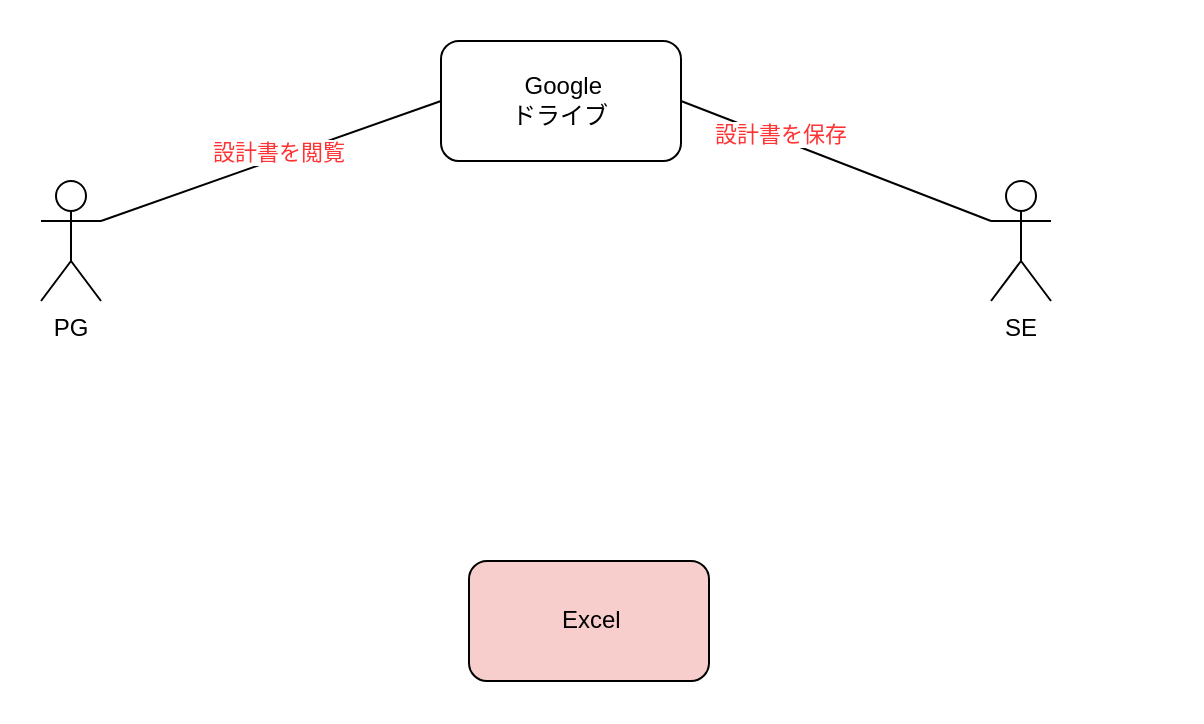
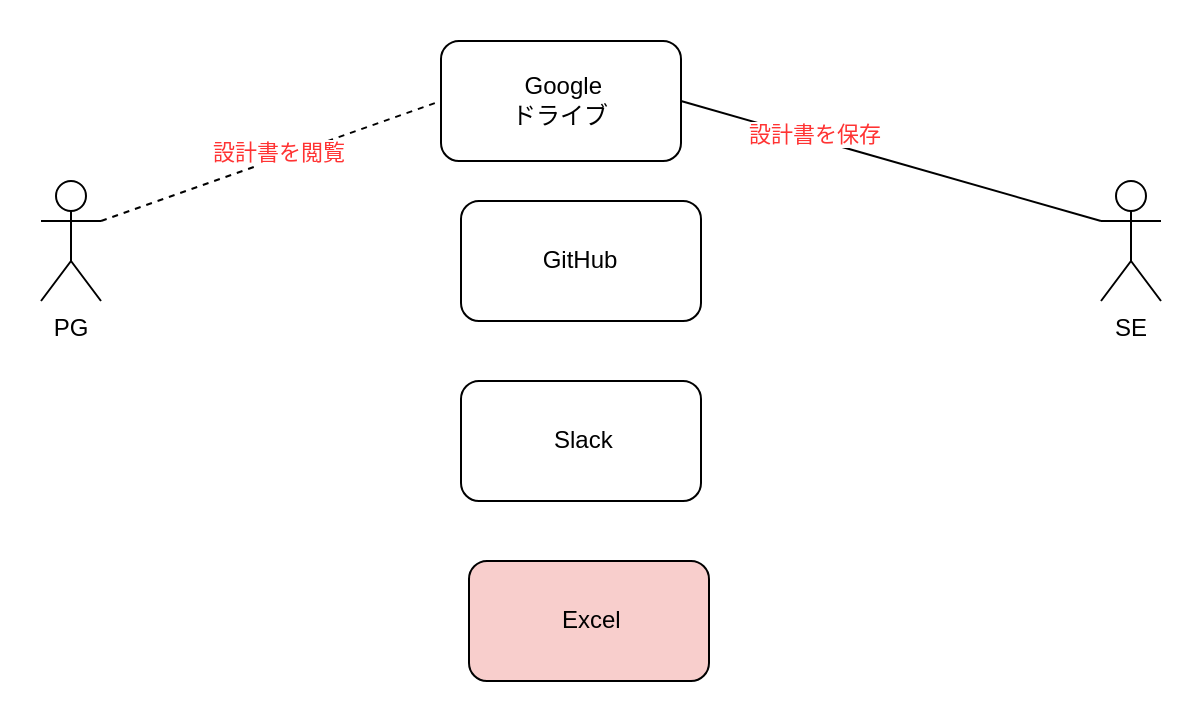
- <mxCell id="8" value="" style="endArrow=none;html=1;rounded=0;entryX=0;entryY=0.5;entryDx=0;entryDy=0;exitX=1;exitY=0.333;exitDx=0;exitDy=0;exitPerimeter=0;" edge="1" parent="1" source="2" target="5"><mxGeometry width="50" height="50" relative="1" as="geometry"><mxPoint x="270" y="280" as="sourcePoint" /><mxPoint x="320" y="230" as="targetPoint" /></mxGeometry></mxCell>
+ <mxCell id="8" value="" style="endArrow=none;html=1;rounded=0;entryX=0;entryY=0.5;entryDx=0;entryDy=0;exitX=1;exitY=0.333;exitDx=0;exitDy=0;exitPerimeter=0;dashed=1;" edge="1" parent="1" source="2" target="5"><mxGeometry width="50" height="50" relative="1" as="geometry"><mxPoint x="270" y="280" as="sourcePoint" /><mxPoint x="320" y="230" as="targetPoint" /></mxGeometry></mxCell>
- <mxCell id="3" value="SE" style="shape=umlActor;verticalLabelPosition=bottom;verticalAlign=top;html=1;outlineConnect=0;" vertex="1" parent="1"><mxGeometry x="495" y="90" width="30" height="60" as="geometry" /></mxCell>
+ <mxCell id="3" value="SE" style="shape=umlActor;verticalLabelPosition=bottom;verticalAlign=top;html=1;outlineConnect=0;" vertex="1" parent="1"><mxGeometry x="550" y="90" width="30" height="60" as="geometry" /></mxCell>
+ <mxCell id="4" value="GitHub" style="rounded=1;whiteSpace=wrap;html=1;" vertex="1" parent="1"><mxGeometry x="230" y="100" width="120" height="60" as="geometry" /></mxCell>
+ <mxCell id="6" value="&amp;nbsp;Slack" style="rounded=1;whiteSpace=wrap;html=1;" vertex="1" parent="1"><mxGeometry x="230" y="190" width="120" height="60" as="geometry" /></mxCell>
